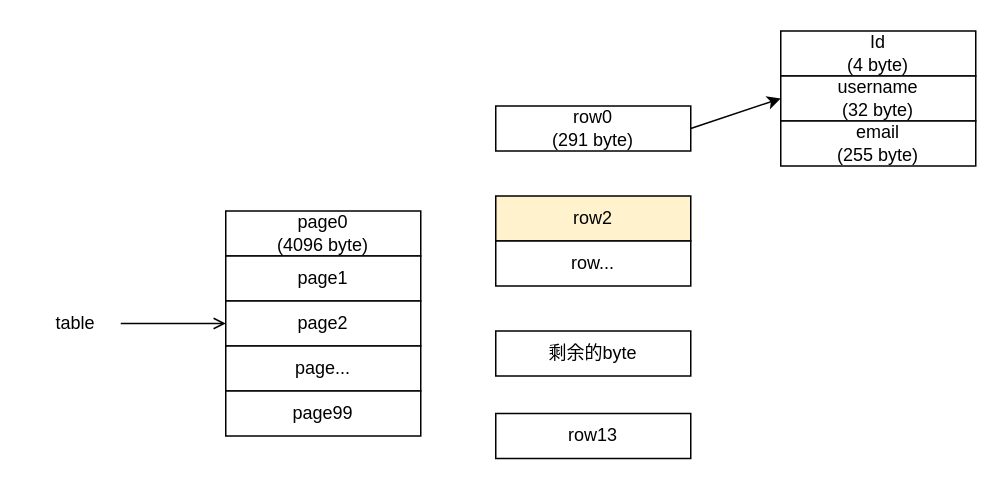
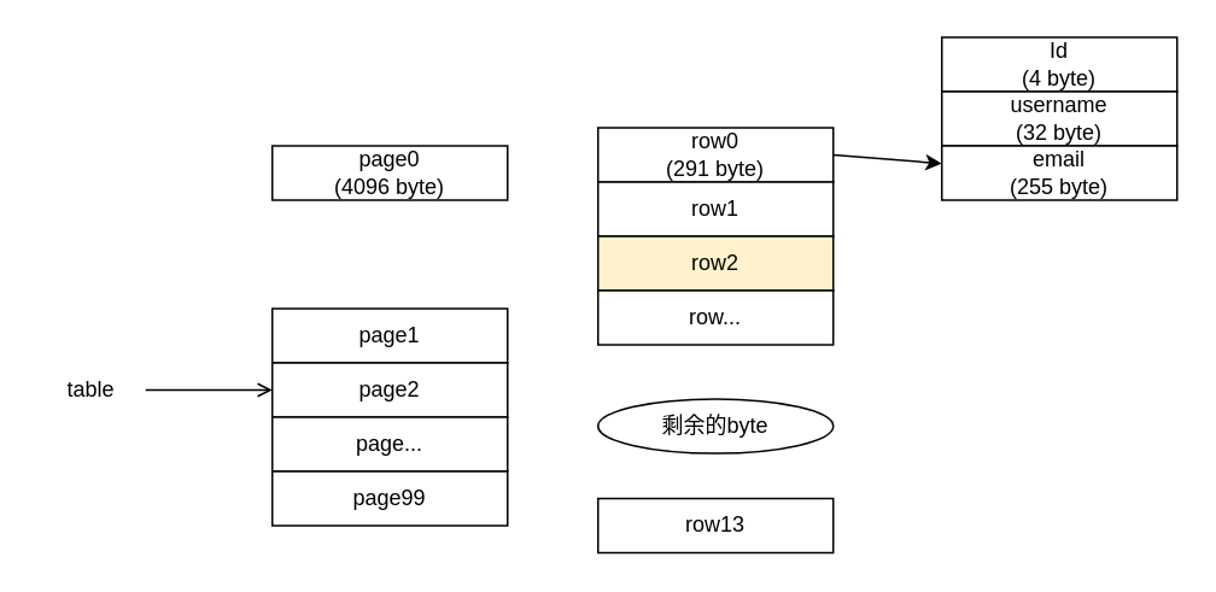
- <mxCell id="9" style="edgeStyle=none;html=1;exitX=1;exitY=0.5;exitDx=0;exitDy=0;entryX=0;entryY=0.5;entryDx=0;entryDy=0;" edge="1" parent="1" source="10" target="17"><mxGeometry relative="1" as="geometry" /></mxCell>
+ <mxCell id="9" style="edgeStyle=none;html=1;exitX=1;exitY=0.5;exitDx=0;exitDy=0;" edge="1" parent="1" source="10" target="18"><mxGeometry relative="1" as="geometry" /></mxCell>
+ <mxCell id="11" value="row1" style="rounded=0;whiteSpace=wrap;html=1;" vertex="1" parent="1"><mxGeometry x="330" y="100" width="130" height="30" as="geometry" /></mxCell>
- <mxCell id="2" value="page0&lt;br&gt;(4096 byte)" style="rounded=0;whiteSpace=wrap;html=1;" vertex="1" parent="1"><mxGeometry x="150" y="140" width="130" height="30" as="geometry" /></mxCell>
+ <mxCell id="2" value="page0&lt;br&gt;(4096 byte)" style="rounded=0;whiteSpace=wrap;html=1;" vertex="1" parent="1"><mxGeometry x="150" y="80" width="130" height="30" as="geometry" /></mxCell>
- <mxCell id="15" value="剩余的byte" style="rounded=0;whiteSpace=wrap;html=1;" vertex="1" parent="1"><mxGeometry x="330" y="220" width="130" height="30" as="geometry" /></mxCell>
+ <mxCell id="15" value="剩余的byte" style="ellipse;whiteSpace=wrap;html=1;" vertex="1" parent="1"><mxGeometry x="330" y="220" width="130" height="30" as="geometry" /></mxCell>
